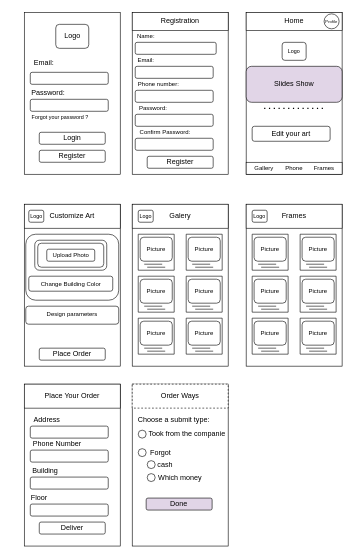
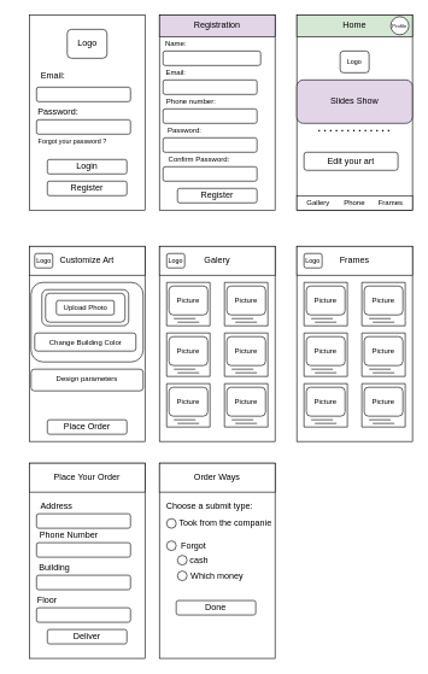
- <mxCell id="11" value="Registration" style="rounded=0;whiteSpace=wrap;html=1;" vertex="1" parent="1"><mxGeometry x="220" y="20" width="160" height="30" as="geometry" /></mxCell>
+ <mxCell id="11" value="Registration" style="rounded=0;whiteSpace=wrap;html=1;fillColor=#e1d5e7;" vertex="1" parent="1"><mxGeometry x="220" y="20" width="160" height="30" as="geometry" /></mxCell>
- <mxCell id="37" value="Home" style="rounded=0;whiteSpace=wrap;html=1;" vertex="1" parent="1"><mxGeometry x="410" y="20" width="160" height="30" as="geometry" /></mxCell>
+ <mxCell id="37" value="Home" style="rounded=0;whiteSpace=wrap;html=1;fillColor=#d5e8d4;" vertex="1" parent="1"><mxGeometry x="410" y="20" width="160" height="30" as="geometry" /></mxCell>
- <mxCell id="112" value="Order Ways" style="rounded=0;whiteSpace=wrap;html=1;dashed=1;" vertex="1" parent="1"><mxGeometry x="220" y="640" width="160" height="40" as="geometry" /></mxCell>
+ <mxCell id="112" value="Order Ways" style="rounded=0;whiteSpace=wrap;html=1;" vertex="1" parent="1"><mxGeometry x="220" y="640" width="160" height="40" as="geometry" /></mxCell>
- <mxCell id="114" value="Done" style="rounded=1;whiteSpace=wrap;html=1;fillColor=#e1d5e7;" vertex="1" parent="1"><mxGeometry x="243.25" y="830" width="110" height="20" as="geometry" /></mxCell>
+ <mxCell id="114" value="Done" style="rounded=1;whiteSpace=wrap;html=1;" vertex="1" parent="1"><mxGeometry x="243.25" y="830" width="110" height="20" as="geometry" /></mxCell>
